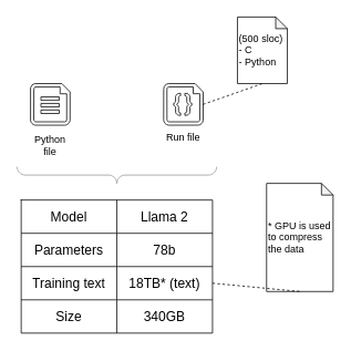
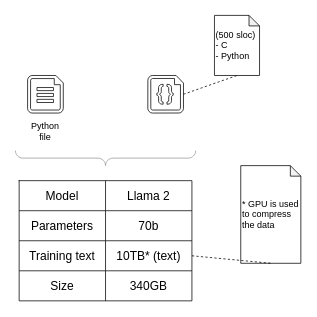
- <mxCell id="3" value="Run&amp;nbsp;&lt;span style=&quot;background-color: initial;&quot;&gt;file&lt;/span&gt;" style="text;html=1;align=center;verticalAlign=middle;whiteSpace=wrap;rounded=0;" vertex="1" parent="1"><mxGeometry x="190" y="150" width="60" height="30" as="geometry" /></mxCell>
- <mxCell id="15" value="78b" style="shape=partialRectangle;html=1;whiteSpace=wrap;connectable=0;strokeColor=inherit;overflow=hidden;fillColor=none;top=0;left=0;bottom=0;right=0;pointerEvents=1;fontSize=16;" vertex="1" parent="13"><mxGeometry x="115" width="115" height="40" as="geometry"><mxRectangle width="115" height="40" as="alternateBounds" /></mxGeometry></mxCell>
+ <mxCell id="15" value="70b" style="shape=partialRectangle;html=1;whiteSpace=wrap;connectable=0;strokeColor=inherit;overflow=hidden;fillColor=none;top=0;left=0;bottom=0;right=0;pointerEvents=1;fontSize=16;" vertex="1" parent="13"><mxGeometry x="115" width="115" height="40" as="geometry"><mxRectangle width="115" height="40" as="alternateBounds" /></mxGeometry></mxCell>
- <mxCell id="18" value="18TB* (text)" style="shape=partialRectangle;html=1;whiteSpace=wrap;connectable=0;strokeColor=inherit;overflow=hidden;fillColor=none;top=0;left=0;bottom=0;right=0;pointerEvents=1;fontSize=16;" vertex="1" parent="16"><mxGeometry x="115" width="115" height="40" as="geometry"><mxRectangle width="115" height="40" as="alternateBounds" /></mxGeometry></mxCell>
+ <mxCell id="18" value="10TB* (text)" style="shape=partialRectangle;html=1;whiteSpace=wrap;connectable=0;strokeColor=inherit;overflow=hidden;fillColor=none;top=0;left=0;bottom=0;right=0;pointerEvents=1;fontSize=16;" vertex="1" parent="16"><mxGeometry x="115" width="115" height="40" as="geometry"><mxRectangle width="115" height="40" as="alternateBounds" /></mxGeometry></mxCell>
